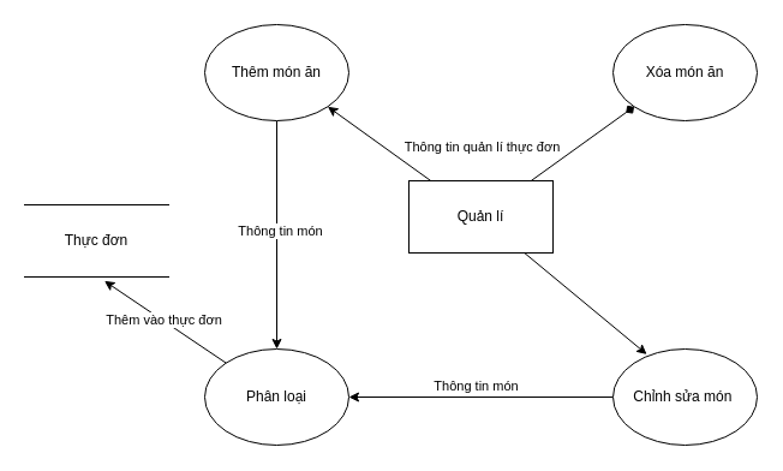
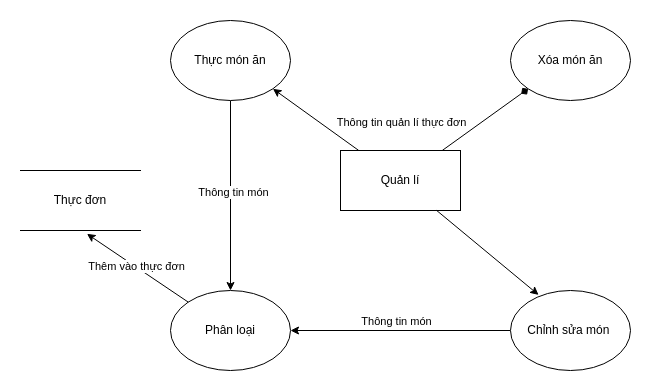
- <mxCell id="4" value="Thêm món ăn" style="ellipse;whiteSpace=wrap;html=1;" parent="1" vertex="1"><mxGeometry x="170" y="20" width="120" height="80" as="geometry" /></mxCell>
+ <mxCell id="4" value="Thực món ăn" style="ellipse;whiteSpace=wrap;html=1;" parent="1" vertex="1"><mxGeometry x="170" y="20" width="120" height="80" as="geometry" /></mxCell>
